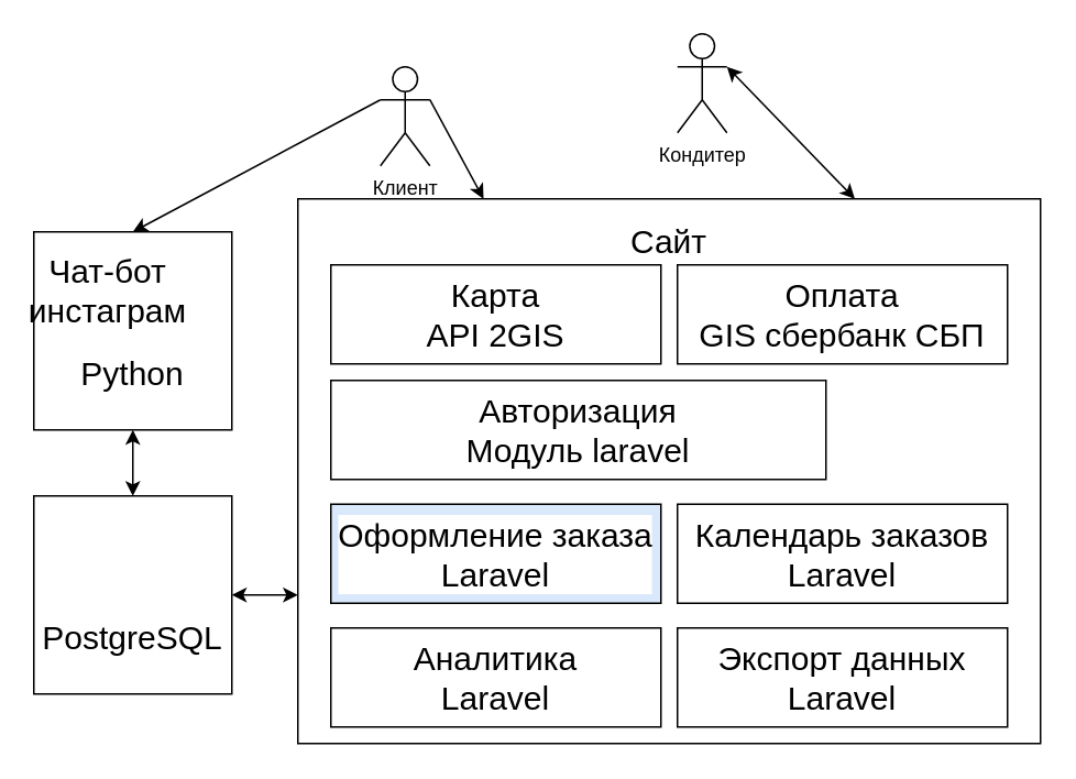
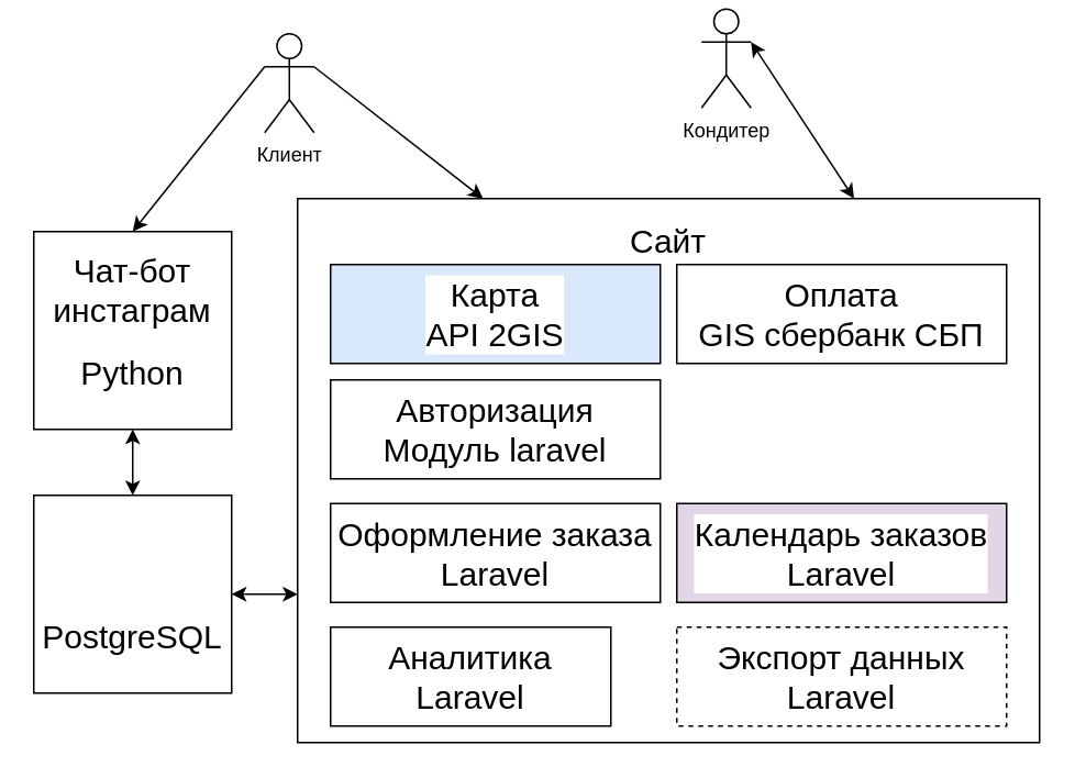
- <mxCell id="21" value="Кондитер" style="shape=umlActor;verticalLabelPosition=bottom;verticalAlign=top;html=1;outlineConnect=0;" vertex="1" parent="1"><mxGeometry x="410" y="20" width="30" height="60" as="geometry" /></mxCell>
+ <mxCell id="21" value="Кондитер" style="shape=umlActor;verticalLabelPosition=bottom;verticalAlign=top;html=1;outlineConnect=0;" vertex="1" parent="1"><mxGeometry x="425" y="5" width="30" height="60" as="geometry" /></mxCell>
- <mxCell id="18" value="Клиент" style="shape=umlActor;verticalLabelPosition=bottom;verticalAlign=top;html=1;outlineConnect=0;" vertex="1" parent="1"><mxGeometry x="230" y="40" width="30" height="60" as="geometry" /></mxCell>
+ <mxCell id="18" value="Клиент" style="shape=umlActor;verticalLabelPosition=bottom;verticalAlign=top;html=1;outlineConnect=0;" vertex="1" parent="1"><mxGeometry x="160" y="20" width="30" height="60" as="geometry" /></mxCell>
- <mxCell id="5" value="Чат-бот инстаграм" style="text;html=1;strokeColor=none;fillColor=none;align=center;verticalAlign=middle;whiteSpace=wrap;rounded=0;fontSize=20;" parent="1" vertex="1"><mxGeometry x="35" y="160" width="60" height="30" as="geometry" /></mxCell>
+ <mxCell id="5" value="Чат-бот инстаграм" style="text;html=1;strokeColor=none;fillColor=none;align=center;verticalAlign=middle;whiteSpace=wrap;rounded=0;fontSize=20;" parent="1" vertex="1"><mxGeometry x="50" y="160" width="60" height="30" as="geometry" /></mxCell>
- <mxCell id="13" value="Карта&lt;br&gt;API 2GIS" style="rounded=0;whiteSpace=wrap;html=1;labelBackgroundColor=default;fontSize=20;" parent="1" vertex="1"><mxGeometry x="200" y="160" width="200" height="60" as="geometry" /></mxCell>
+ <mxCell id="13" value="Карта&lt;br&gt;API 2GIS" style="rounded=0;whiteSpace=wrap;html=1;labelBackgroundColor=default;fontSize=20;fillColor=#dae8fc;" parent="1" vertex="1"><mxGeometry x="200" y="160" width="200" height="60" as="geometry" /></mxCell>
- <mxCell id="14" value="Авторизация&lt;br&gt;Модуль laravel" style="rounded=0;whiteSpace=wrap;html=1;fontSize=20;" parent="1" vertex="1"><mxGeometry x="200" y="230" width="300" height="60" as="geometry" /></mxCell>
+ <mxCell id="14" value="Авторизация&lt;br&gt;Модуль laravel" style="rounded=0;whiteSpace=wrap;html=1;fontSize=20;" parent="1" vertex="1"><mxGeometry x="200" y="230" width="200" height="60" as="geometry" /></mxCell>
- <mxCell id="11" value="Оформление заказа&lt;br&gt;Laravel" style="rounded=0;whiteSpace=wrap;html=1;labelBackgroundColor=default;fontSize=20;fillColor=#dae8fc;" parent="1" vertex="1"><mxGeometry x="200" y="305" width="200" height="60" as="geometry" /></mxCell>
+ <mxCell id="11" value="Оформление заказа&lt;br&gt;Laravel" style="rounded=0;whiteSpace=wrap;html=1;labelBackgroundColor=default;fontSize=20;" parent="1" vertex="1"><mxGeometry x="200" y="305" width="200" height="60" as="geometry" /></mxCell>
- <mxCell id="15" value="Календарь заказов&lt;br&gt;Laravel" style="rounded=0;whiteSpace=wrap;html=1;labelBackgroundColor=default;fontSize=20;" parent="1" vertex="1"><mxGeometry x="410" y="305" width="200" height="60" as="geometry" /></mxCell>
+ <mxCell id="15" value="Календарь заказов&lt;br&gt;Laravel" style="rounded=0;whiteSpace=wrap;html=1;labelBackgroundColor=default;fontSize=20;fillColor=#e1d5e7;" parent="1" vertex="1"><mxGeometry x="410" y="305" width="200" height="60" as="geometry" /></mxCell>
- <mxCell id="16" value="Аналитика&lt;br&gt;Laravel" style="rounded=0;whiteSpace=wrap;html=1;labelBackgroundColor=default;fontSize=20;" parent="1" vertex="1"><mxGeometry x="200" y="380" width="200" height="60" as="geometry" /></mxCell>
+ <mxCell id="16" value="Аналитика&lt;br&gt;Laravel" style="rounded=0;whiteSpace=wrap;html=1;labelBackgroundColor=default;fontSize=20;" parent="1" vertex="1"><mxGeometry x="200" y="380" width="170" height="60" as="geometry" /></mxCell>
- <mxCell id="17" value="Экспорт данных&lt;br&gt;Laravel" style="rounded=0;whiteSpace=wrap;html=1;labelBackgroundColor=default;fontSize=20;" parent="1" vertex="1"><mxGeometry x="410" y="380" width="200" height="60" as="geometry" /></mxCell>
+ <mxCell id="17" value="Экспорт данных&lt;br&gt;Laravel" style="rounded=0;whiteSpace=wrap;html=1;labelBackgroundColor=default;fontSize=20;dashed=1;" parent="1" vertex="1"><mxGeometry x="410" y="380" width="200" height="60" as="geometry" /></mxCell>
